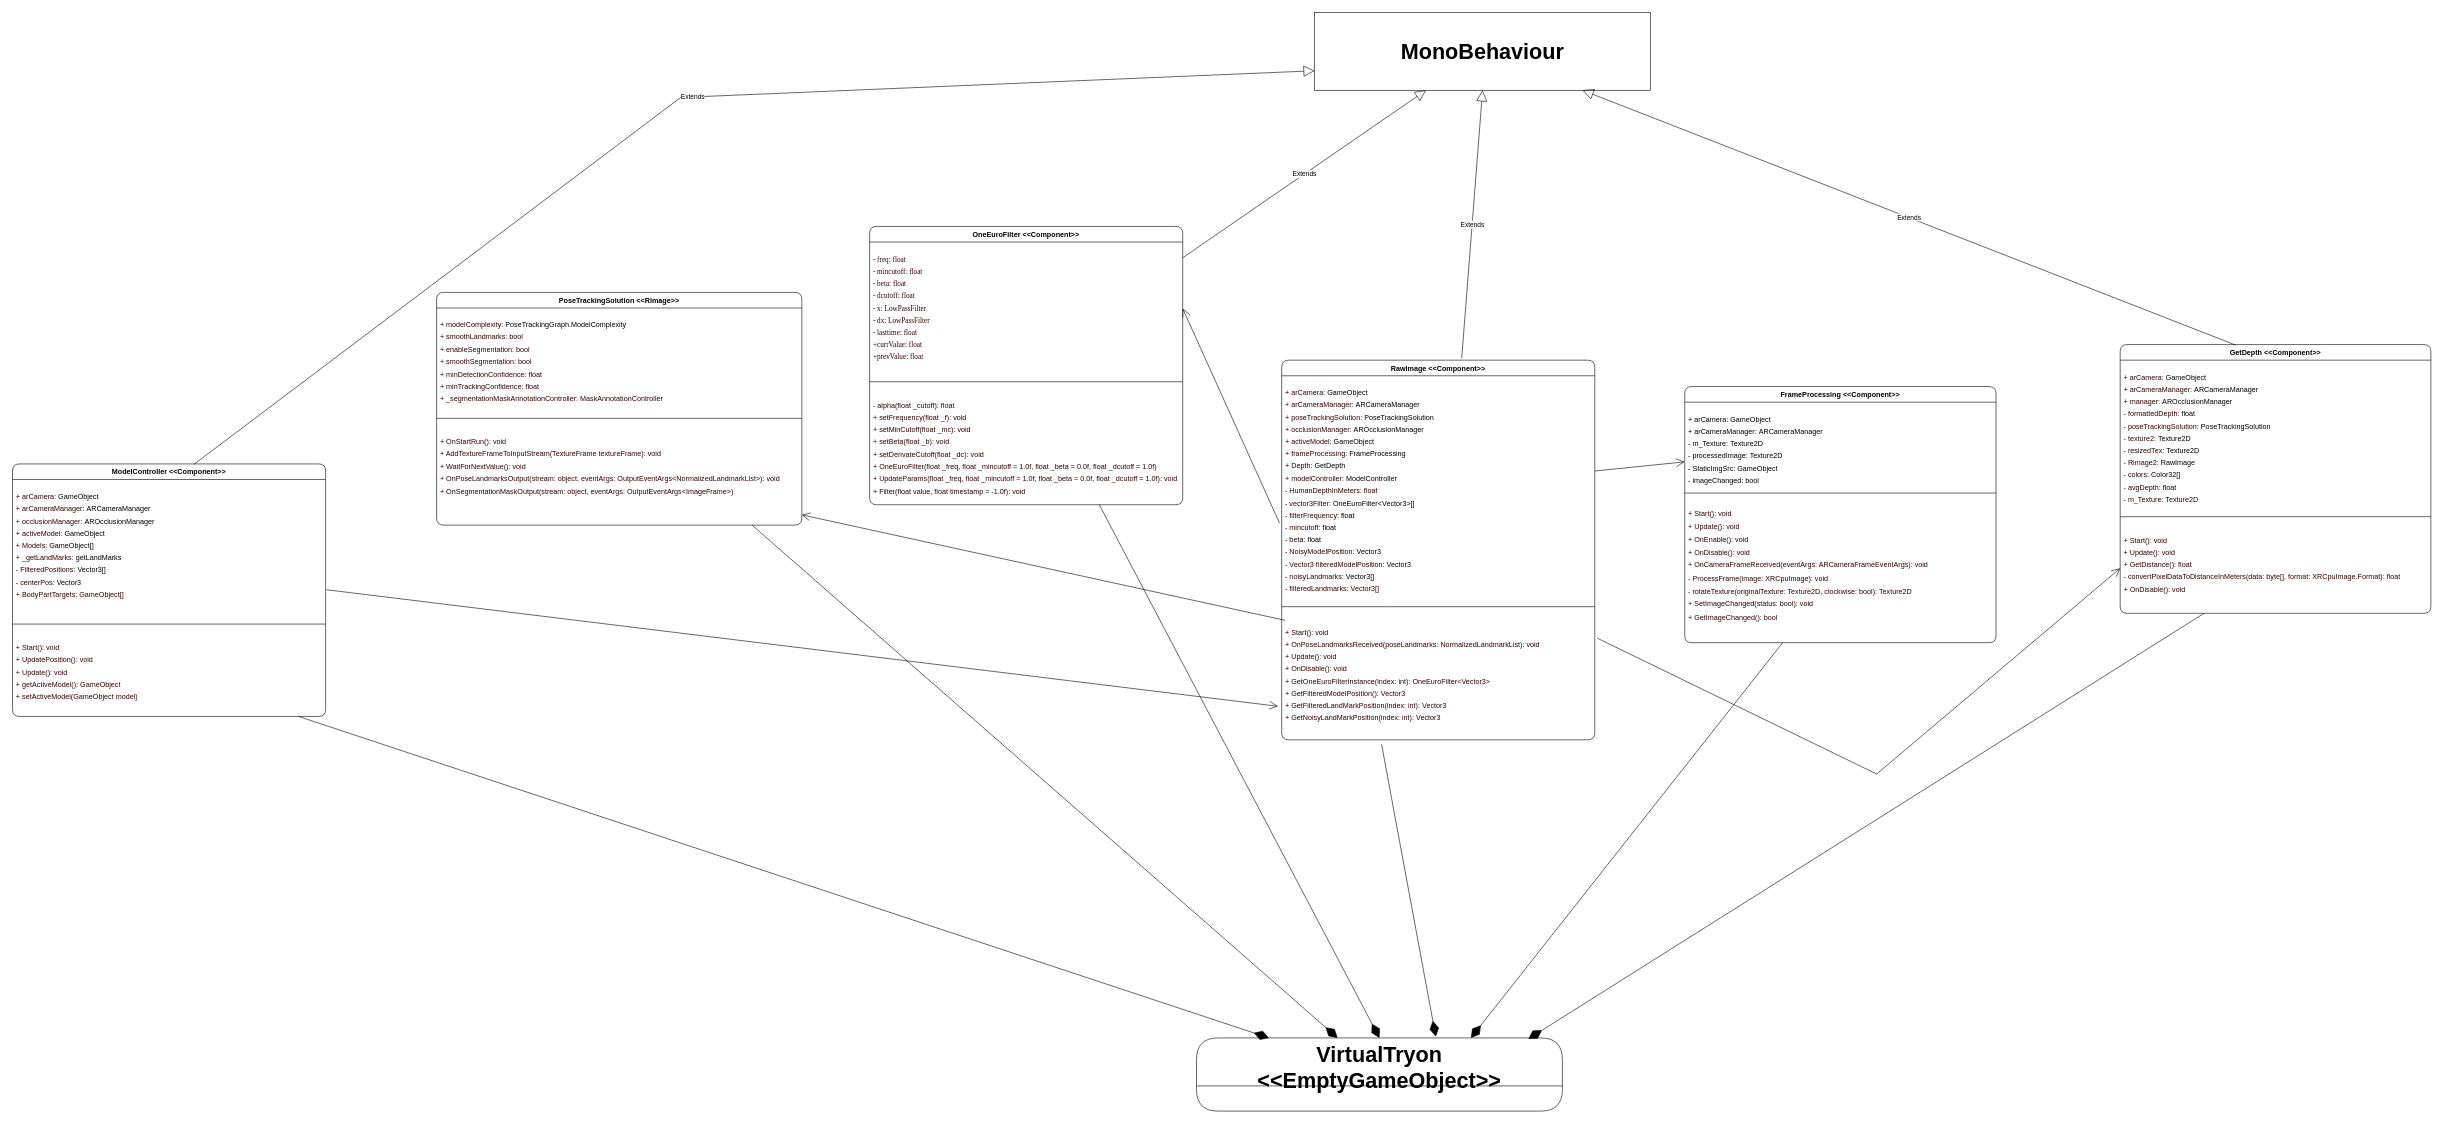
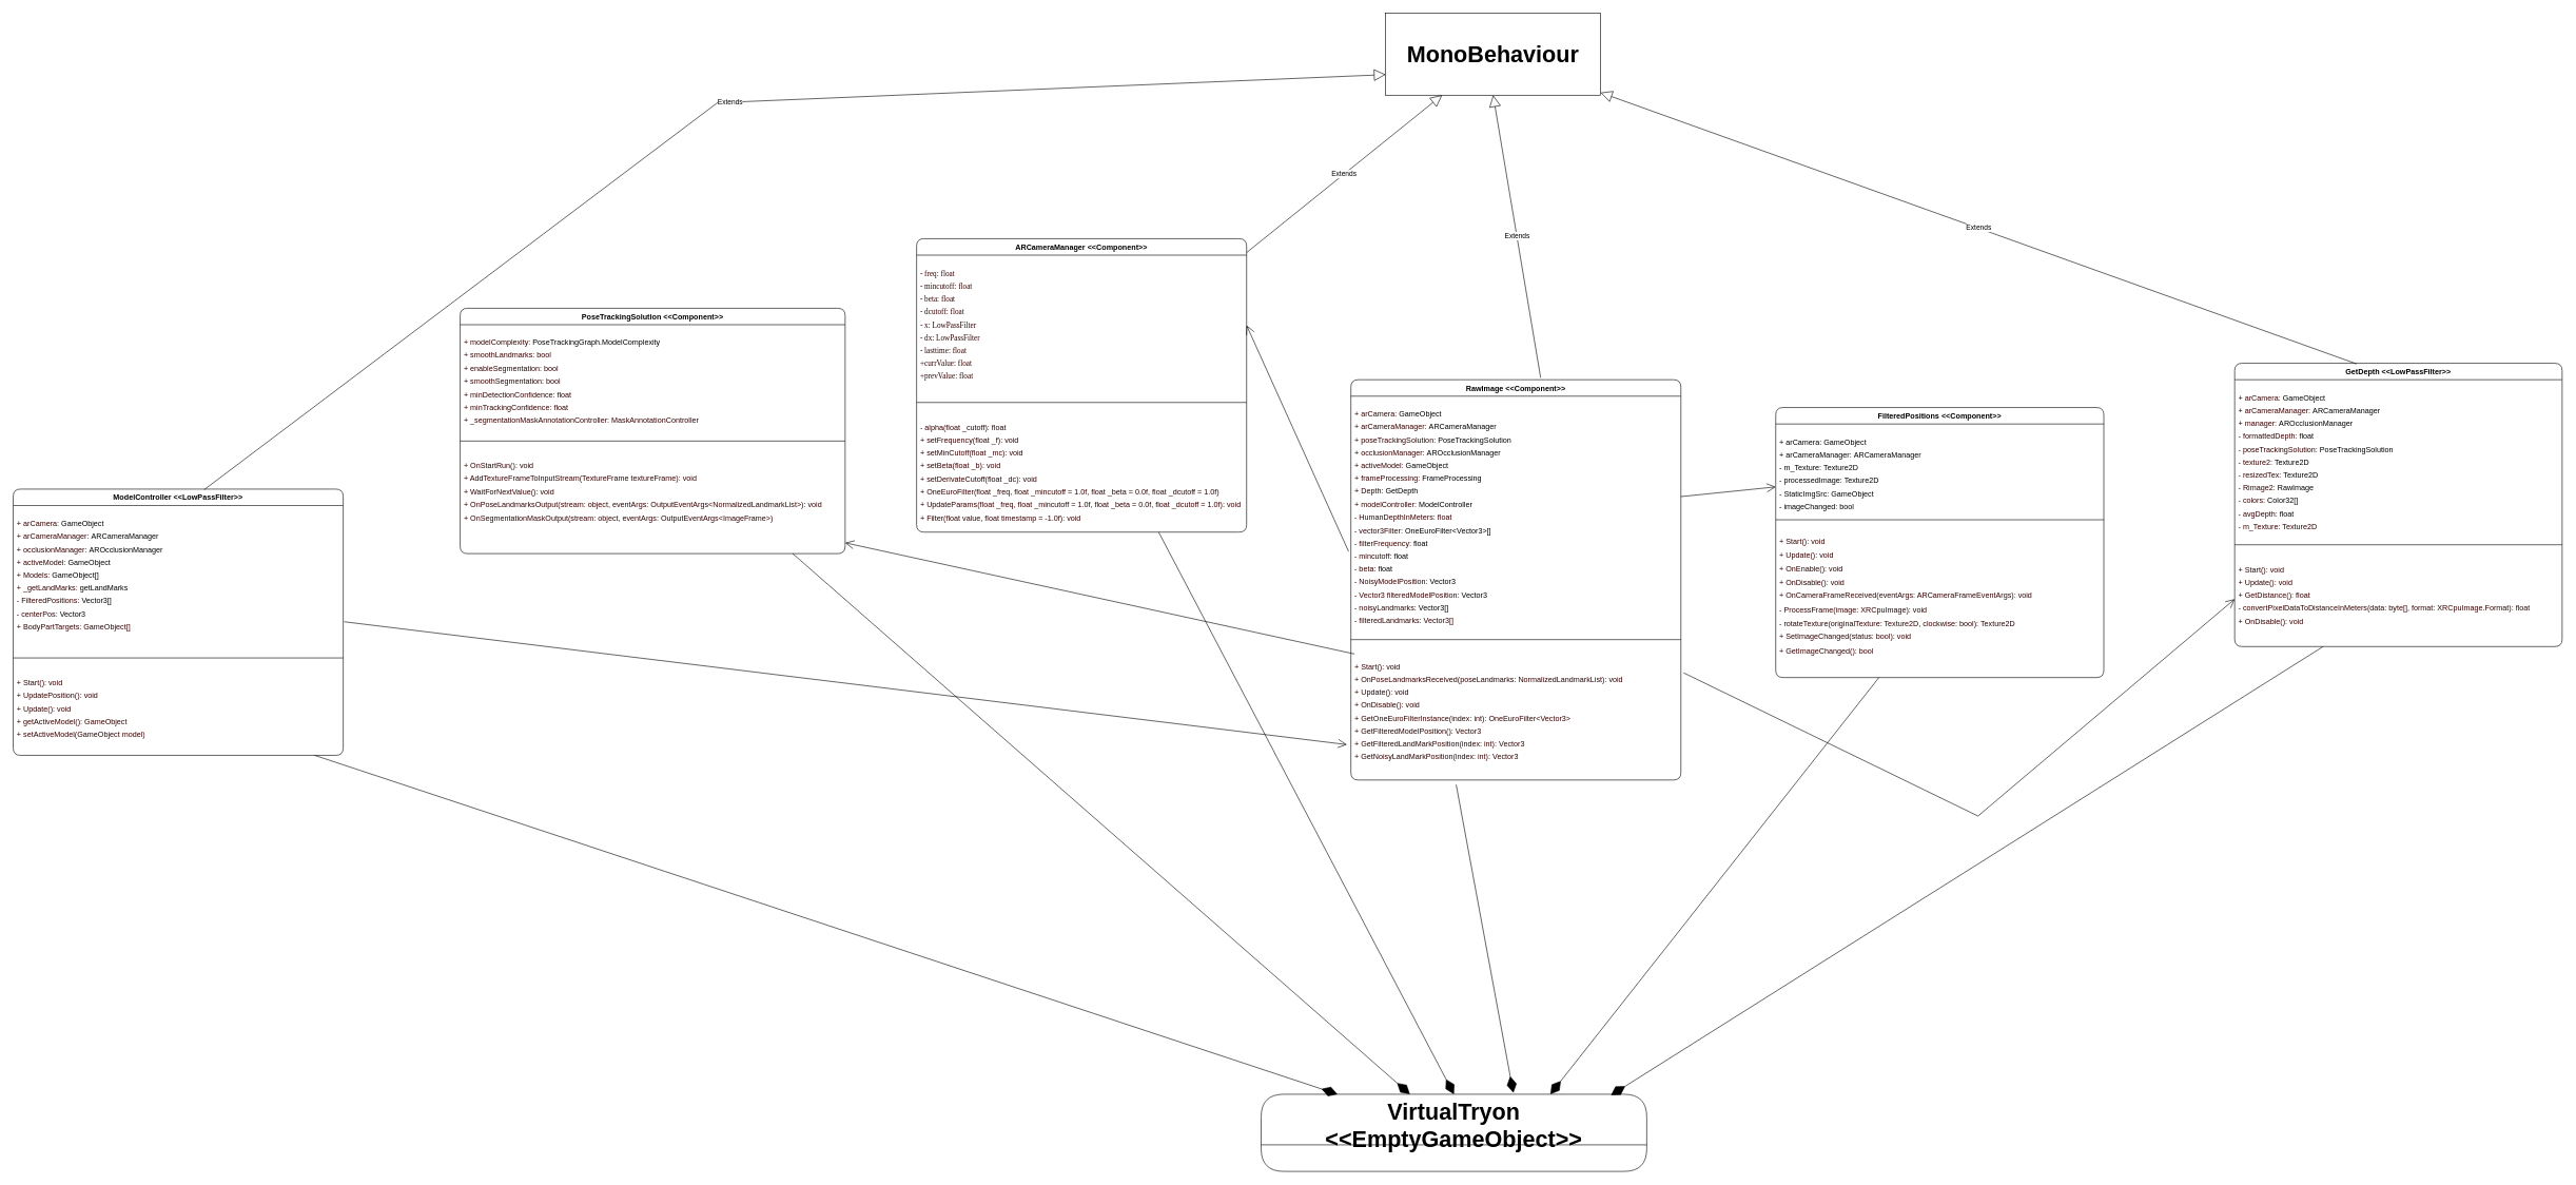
- <mxCell id="34" value="&lt;b&gt;&lt;font style=&quot;font-size: 36px;&quot;&gt;MonoBehaviour&lt;/font&gt;&lt;/b&gt;" style="html=1;whiteSpace=wrap;" vertex="1" parent="1"><mxGeometry x="2191" y="20" width="560" height="130" as="geometry" /></mxCell>
+ <mxCell id="34" value="&lt;b&gt;&lt;font style=&quot;font-size: 36px;&quot;&gt;MonoBehaviour&lt;/font&gt;&lt;/b&gt;" style="html=1;whiteSpace=wrap;" vertex="1" parent="1"><mxGeometry x="2191" y="20" width="340" height="130" as="geometry" /></mxCell>
- <mxCell id="19" value="OneEuroFilter &amp;lt;&amp;lt;Component&amp;gt;&amp;gt;" style="swimlane;fontStyle=1;align=center;verticalAlign=top;childLayout=stackLayout;horizontal=1;startSize=26;horizontalStack=0;resizeParent=1;resizeParentMax=0;resizeLast=0;collapsible=1;marginBottom=0;whiteSpace=wrap;html=1;rounded=1;" vertex="1" parent="1"><mxGeometry x="1449" y="377" width="522" height="464" as="geometry"><mxRectangle x="195" y="148" width="98" height="26" as="alternateBounds" /></mxGeometry></mxCell>
+ <mxCell id="19" value="ARCameraManager &amp;lt;&amp;lt;Component&amp;gt;&amp;gt;" style="swimlane;fontStyle=1;align=center;verticalAlign=top;childLayout=stackLayout;horizontal=1;startSize=26;horizontalStack=0;resizeParent=1;resizeParentMax=0;resizeLast=0;collapsible=1;marginBottom=0;whiteSpace=wrap;html=1;rounded=1;" vertex="1" parent="1"><mxGeometry x="1449" y="377" width="522" height="464" as="geometry"><mxRectangle x="195" y="148" width="98" height="26" as="alternateBounds" /></mxGeometry></mxCell>
- <mxCell id="23" value="PoseTrackingSolution &amp;lt;&amp;lt;Rimage&amp;gt;&amp;gt;" style="swimlane;fontStyle=1;align=center;verticalAlign=top;childLayout=stackLayout;horizontal=1;startSize=26;horizontalStack=0;resizeParent=1;resizeParentMax=0;resizeLast=0;collapsible=1;marginBottom=0;whiteSpace=wrap;html=1;rounded=1;" vertex="1" parent="1"><mxGeometry x="727" y="487" width="609" height="388" as="geometry"><mxRectangle x="195" y="148" width="98" height="26" as="alternateBounds" /></mxGeometry></mxCell>
+ <mxCell id="23" value="PoseTrackingSolution &amp;lt;&amp;lt;Component&amp;gt;&amp;gt;" style="swimlane;fontStyle=1;align=center;verticalAlign=top;childLayout=stackLayout;horizontal=1;startSize=26;horizontalStack=0;resizeParent=1;resizeParentMax=0;resizeLast=0;collapsible=1;marginBottom=0;whiteSpace=wrap;html=1;rounded=1;" vertex="1" parent="1"><mxGeometry x="727" y="487" width="609" height="388" as="geometry"><mxRectangle x="195" y="148" width="98" height="26" as="alternateBounds" /></mxGeometry></mxCell>
- <mxCell id="6" value="GetDepth &amp;lt;&amp;lt;Component&amp;gt;&amp;gt;" style="swimlane;fontStyle=1;align=center;verticalAlign=top;childLayout=stackLayout;horizontal=1;startSize=26;horizontalStack=0;resizeParent=1;resizeParentMax=0;resizeLast=0;collapsible=1;marginBottom=0;whiteSpace=wrap;html=1;rounded=1;" vertex="1" parent="1"><mxGeometry x="3534" y="574" width="518" height="448" as="geometry"><mxRectangle x="195" y="148" width="98" height="26" as="alternateBounds" /></mxGeometry></mxCell>
+ <mxCell id="6" value="GetDepth &amp;lt;&amp;lt;LowPassFilter&amp;gt;&amp;gt;" style="swimlane;fontStyle=1;align=center;verticalAlign=top;childLayout=stackLayout;horizontal=1;startSize=26;horizontalStack=0;resizeParent=1;resizeParentMax=0;resizeLast=0;collapsible=1;marginBottom=0;whiteSpace=wrap;html=1;rounded=1;" vertex="1" parent="1"><mxGeometry x="3534" y="574" width="518" height="448" as="geometry"><mxRectangle x="195" y="148" width="98" height="26" as="alternateBounds" /></mxGeometry></mxCell>
- <mxCell id="2" value="FrameProcessing &amp;lt;&amp;lt;Component&amp;gt;&amp;gt;" style="swimlane;fontStyle=1;align=center;verticalAlign=top;childLayout=stackLayout;horizontal=1;startSize=26;horizontalStack=0;resizeParent=1;resizeParentMax=0;resizeLast=0;collapsible=1;marginBottom=0;whiteSpace=wrap;html=1;rounded=1;" vertex="1" parent="1"><mxGeometry x="2808" y="644" width="519" height="427" as="geometry"><mxRectangle x="195" y="148" width="98" height="26" as="alternateBounds" /></mxGeometry></mxCell>
+ <mxCell id="2" value="FilteredPositions &amp;lt;&amp;lt;Component&amp;gt;&amp;gt;" style="swimlane;fontStyle=1;align=center;verticalAlign=top;childLayout=stackLayout;horizontal=1;startSize=26;horizontalStack=0;resizeParent=1;resizeParentMax=0;resizeLast=0;collapsible=1;marginBottom=0;whiteSpace=wrap;html=1;rounded=1;" vertex="1" parent="1"><mxGeometry x="2808" y="644" width="519" height="427" as="geometry"><mxRectangle x="195" y="148" width="98" height="26" as="alternateBounds" /></mxGeometry></mxCell>
- <mxCell id="14" value="ModelController &amp;lt;&amp;lt;Component&amp;gt;&amp;gt;" style="swimlane;fontStyle=1;align=center;verticalAlign=top;childLayout=stackLayout;horizontal=1;startSize=26;horizontalStack=0;resizeParent=1;resizeParentMax=0;resizeLast=0;collapsible=1;marginBottom=0;whiteSpace=wrap;html=1;rounded=1;" vertex="1" parent="1"><mxGeometry x="20" y="773" width="522" height="421" as="geometry"><mxRectangle x="-1753" y="1618" width="228" height="113" as="alternateBounds" /></mxGeometry></mxCell>
+ <mxCell id="14" value="ModelController &amp;lt;&amp;lt;LowPassFilter&amp;gt;&amp;gt;" style="swimlane;fontStyle=1;align=center;verticalAlign=top;childLayout=stackLayout;horizontal=1;startSize=26;horizontalStack=0;resizeParent=1;resizeParentMax=0;resizeLast=0;collapsible=1;marginBottom=0;whiteSpace=wrap;html=1;rounded=1;" vertex="1" parent="1"><mxGeometry x="20" y="773" width="522" height="421" as="geometry"><mxRectangle x="-1753" y="1618" width="228" height="113" as="alternateBounds" /></mxGeometry></mxCell>
